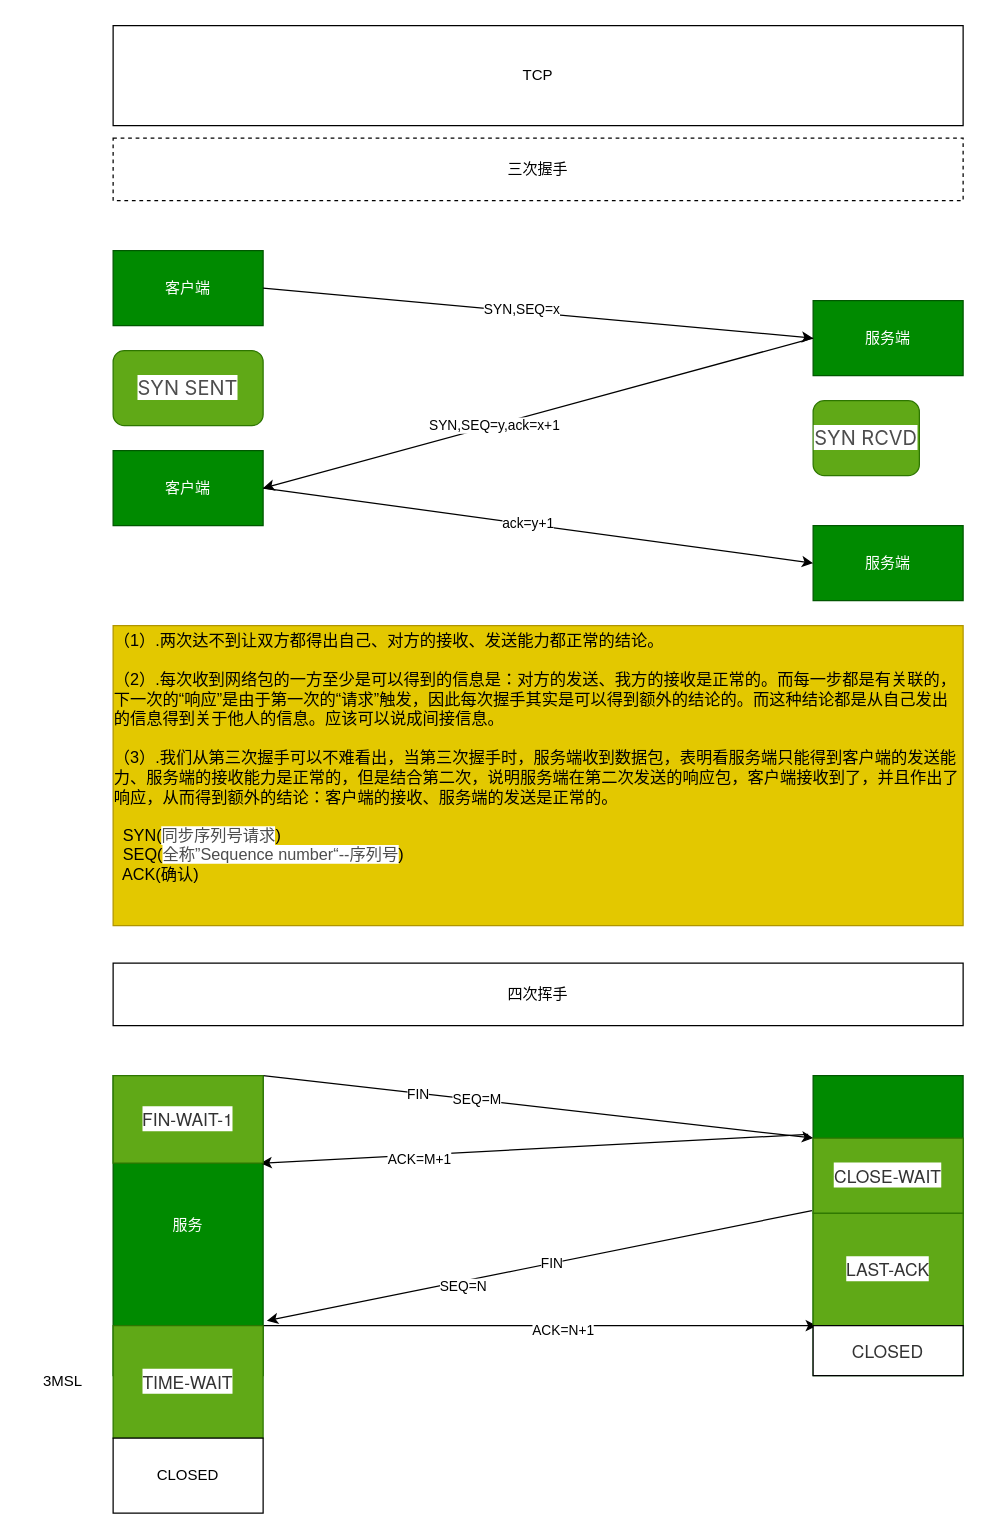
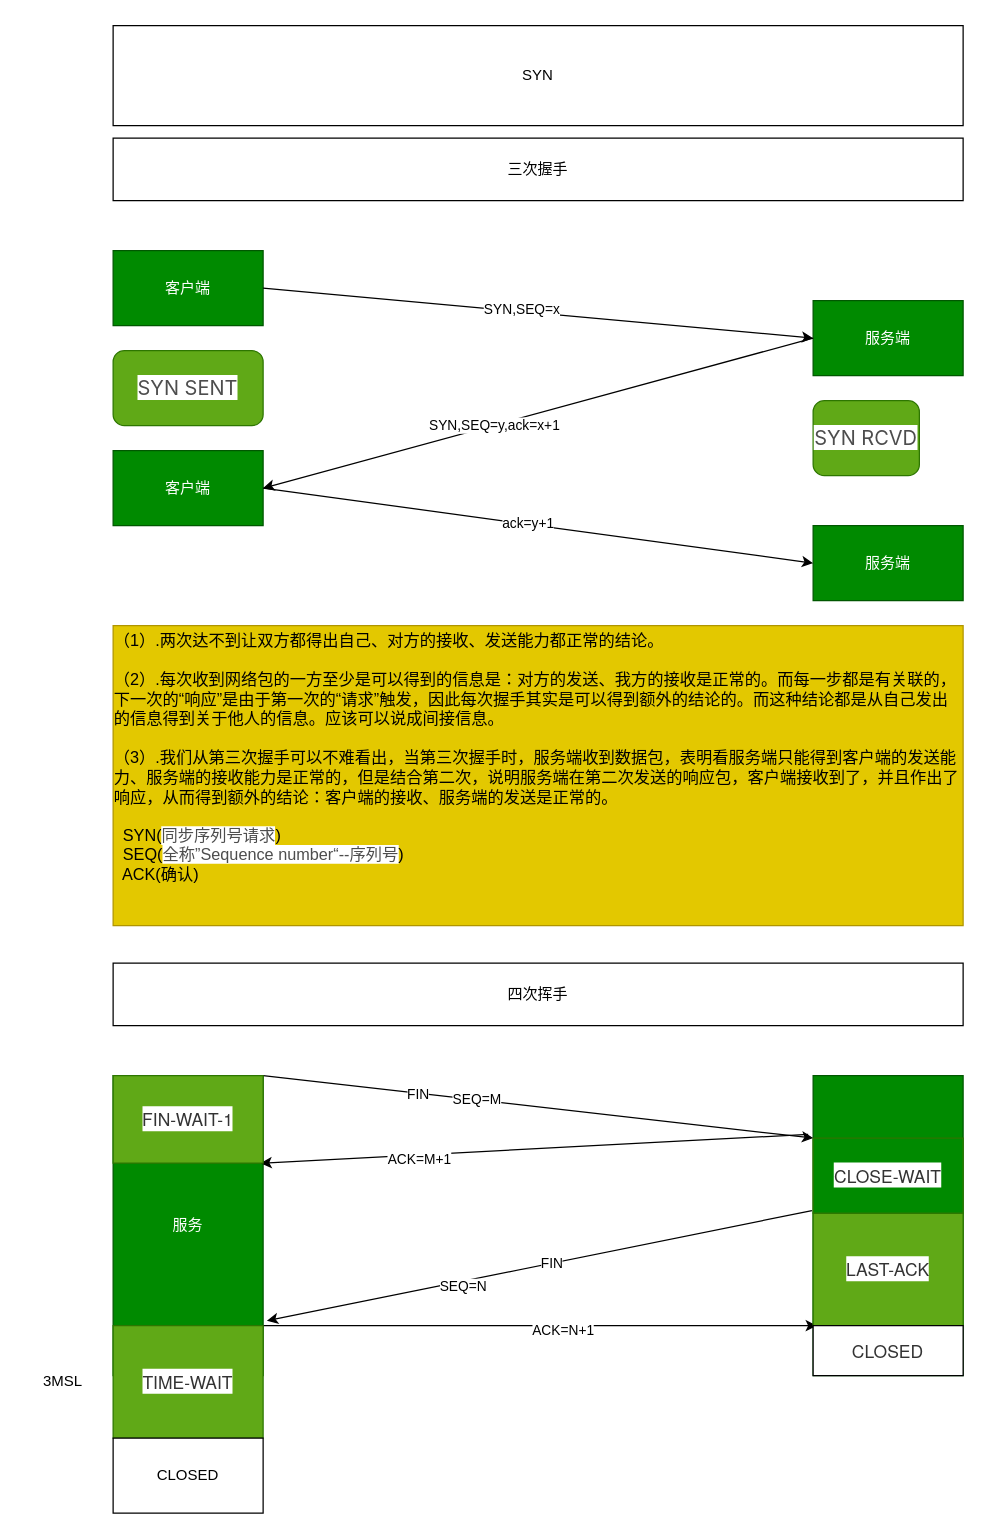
- <mxCell id="2" value="TCP" style="rounded=0;whiteSpace=wrap;html=1;" vertex="1" parent="1"><mxGeometry x="90" y="20" width="680" height="80" as="geometry" /></mxCell>
+ <mxCell id="2" value="SYN" style="rounded=0;whiteSpace=wrap;html=1;" vertex="1" parent="1"><mxGeometry x="90" y="20" width="680" height="80" as="geometry" /></mxCell>
- <mxCell id="7" value="三次握手" style="rounded=0;whiteSpace=wrap;html=1;dashed=1;" vertex="1" parent="1"><mxGeometry x="90" y="110" width="680" height="50" as="geometry" /></mxCell>
+ <mxCell id="7" value="三次握手" style="rounded=0;whiteSpace=wrap;html=1;" vertex="1" parent="1"><mxGeometry x="90" y="110" width="680" height="50" as="geometry" /></mxCell>
- <mxCell id="33" value="&lt;span style=&quot;color: rgb(51, 51, 51); font-family: &amp;quot;pingfang SC&amp;quot;, &amp;quot;helvetica neue&amp;quot;, arial, &amp;quot;hiragino sans gb&amp;quot;, &amp;quot;microsoft yahei ui&amp;quot;, &amp;quot;microsoft yahei&amp;quot;, simsun, sans-serif; font-size: 14px; text-align: start; white-space-collapse: preserve; background-color: rgb(255, 255, 255);&quot;&gt;CLOSE-WAIT&lt;/span&gt;" style="rounded=0;whiteSpace=wrap;html=1;fillColor=#60a917;fontColor=#ffffff;strokeColor=#2D7600;" vertex="1" parent="1"><mxGeometry x="650" y="910" width="120" height="60" as="geometry" /></mxCell>
+ <mxCell id="33" value="&lt;span style=&quot;color: rgb(51, 51, 51); font-family: &amp;quot;pingfang SC&amp;quot;, &amp;quot;helvetica neue&amp;quot;, arial, &amp;quot;hiragino sans gb&amp;quot;, &amp;quot;microsoft yahei ui&amp;quot;, &amp;quot;microsoft yahei&amp;quot;, simsun, sans-serif; font-size: 14px; text-align: start; white-space-collapse: preserve; background-color: rgb(255, 255, 255);&quot;&gt;CLOSE-WAIT&lt;/span&gt;" style="rounded=0;whiteSpace=wrap;html=1;fillColor=#008a00;fontColor=#ffffff;strokeColor=#2D7600;" vertex="1" parent="1"><mxGeometry x="650" y="910" width="120" height="60" as="geometry" /></mxCell>
